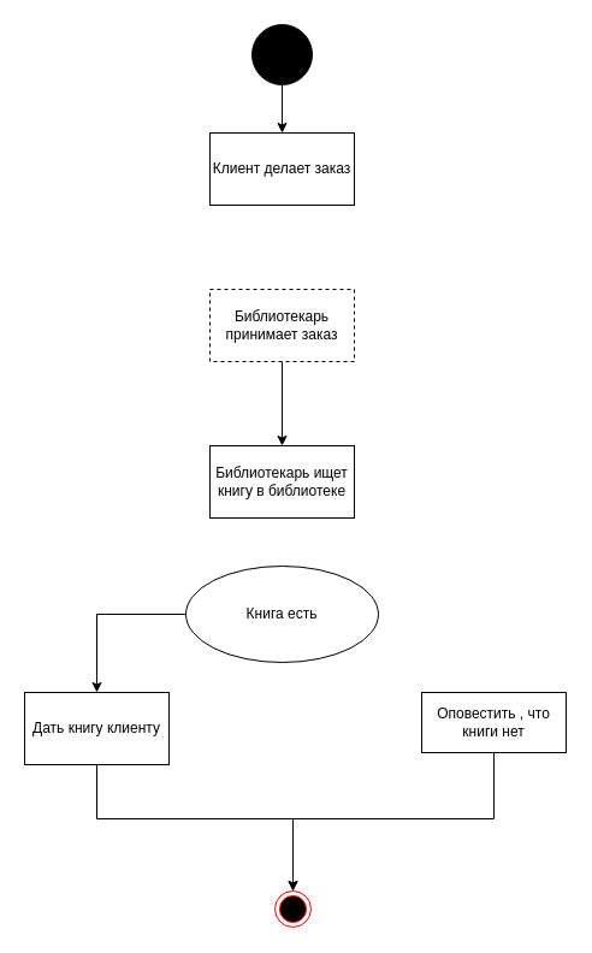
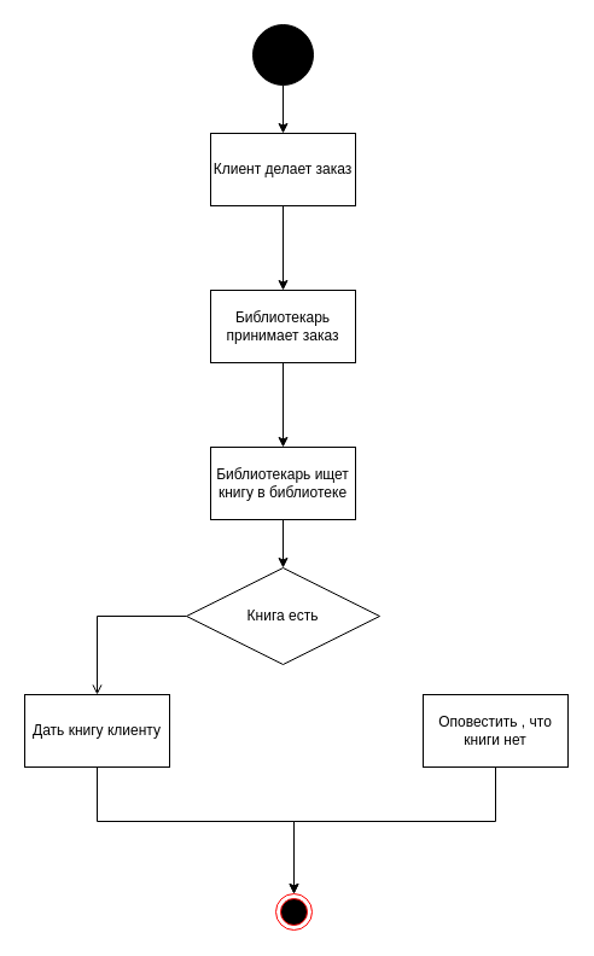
+ <mxCell id="4" value="" style="edgeStyle=orthogonalEdgeStyle;rounded=0;orthogonalLoop=1;jettySize=auto;html=1;" edge="1" parent="1" source="5" target="7"><mxGeometry relative="1" as="geometry" /></mxCell>
- <mxCell id="7" value="Библиотекарь принимает заказ" style="rounded=0;whiteSpace=wrap;html=1;dashed=1;" vertex="1" parent="1"><mxGeometry x="174" y="240" width="120" height="60" as="geometry" /></mxCell>
+ <mxCell id="7" value="Библиотекарь принимает заказ" style="rounded=0;whiteSpace=wrap;html=1;" vertex="1" parent="1"><mxGeometry x="174" y="240" width="120" height="60" as="geometry" /></mxCell>
+ <mxCell id="8" value="" style="edgeStyle=orthogonalEdgeStyle;rounded=0;orthogonalLoop=1;jettySize=auto;html=1;" edge="1" parent="1" source="9" target="11"><mxGeometry relative="1" as="geometry" /></mxCell>
- <mxCell id="11" value="Книга есть" style="ellipse;whiteSpace=wrap;html=1;" vertex="1" parent="1"><mxGeometry x="154" y="470" width="160" height="80" as="geometry" /></mxCell>
+ <mxCell id="11" value="Книга есть" style="rhombus;whiteSpace=wrap;html=1;" vertex="1" parent="1"><mxGeometry x="154" y="470" width="160" height="80" as="geometry" /></mxCell>
- <mxCell id="10" style="edgeStyle=orthogonalEdgeStyle;rounded=0;orthogonalLoop=1;jettySize=auto;html=1;entryX=0.5;entryY=0;entryDx=0;entryDy=0;" edge="1" parent="1" source="11" target="13"><mxGeometry relative="1" as="geometry" /></mxCell>
+ <mxCell id="10" style="edgeStyle=orthogonalEdgeStyle;rounded=0;orthogonalLoop=1;jettySize=auto;html=1;entryX=0.5;entryY=0;entryDx=0;entryDy=0;endArrow=open;" edge="1" parent="1" source="11" target="13"><mxGeometry relative="1" as="geometry" /></mxCell>
- <mxCell id="15" value="Оповестить , что книги нет" style="rounded=0;whiteSpace=wrap;html=1;" vertex="1" parent="1"><mxGeometry x="350" y="575" width="120" height="50" as="geometry" /></mxCell>
+ <mxCell id="15" value="Оповестить , что книги нет" style="rounded=0;whiteSpace=wrap;html=1;" vertex="1" parent="1"><mxGeometry x="350" y="575" width="120" height="60" as="geometry" /></mxCell>
